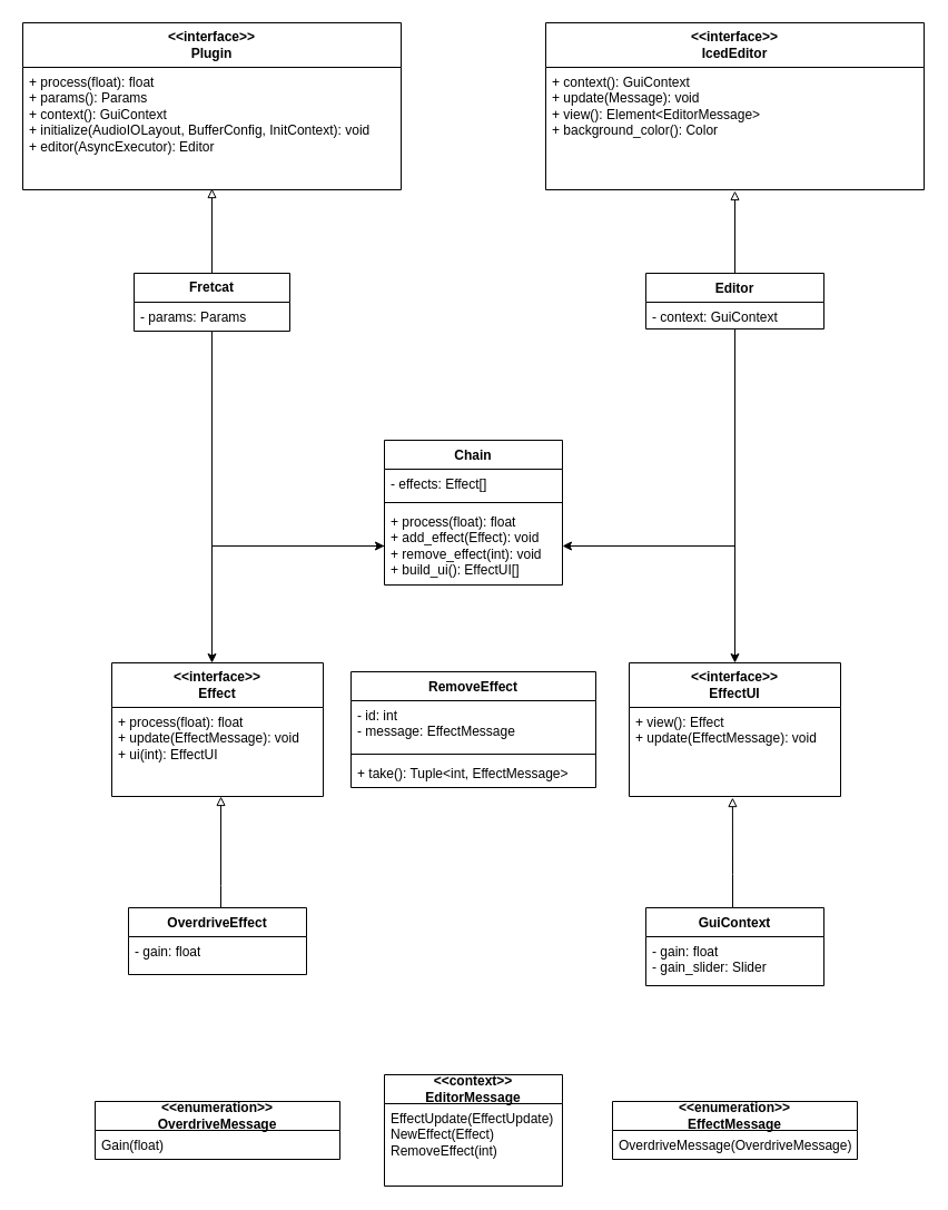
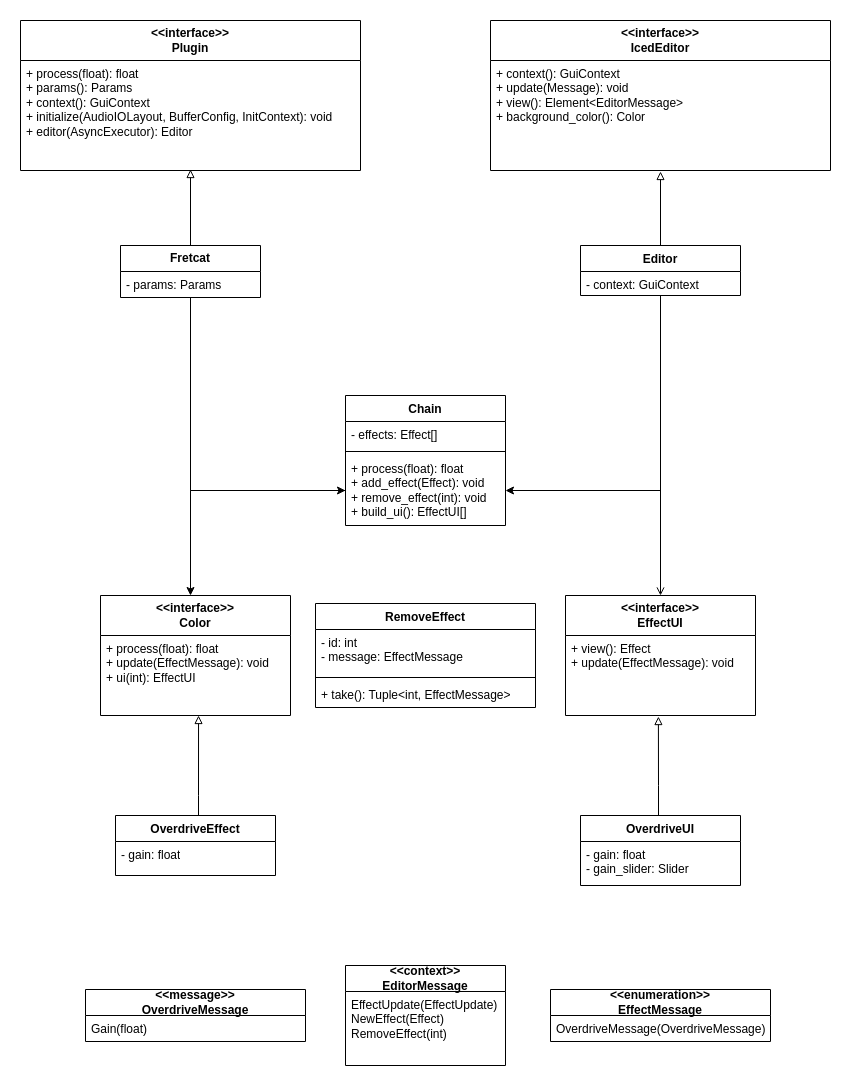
- <mxCell id="12" style="edgeStyle=orthogonalEdgeStyle;rounded=0;orthogonalLoop=1;jettySize=auto;html=1;entryX=0.5;entryY=0;entryDx=0;entryDy=0;" edge="1" parent="1" source="15" target="10"><mxGeometry relative="1" as="geometry" /></mxCell>
+ <mxCell id="12" style="edgeStyle=orthogonalEdgeStyle;rounded=0;orthogonalLoop=1;jettySize=auto;html=1;entryX=0.5;entryY=0;entryDx=0;entryDy=0;endArrow=open;" edge="1" parent="1" source="15" target="10"><mxGeometry relative="1" as="geometry" /></mxCell>
- <mxCell id="2" value="&lt;div&gt;&lt;b&gt;&amp;lt;&amp;lt;interface&amp;gt;&amp;gt;&lt;/b&gt;&lt;/div&gt;&lt;div&gt;&lt;b&gt;Effect&lt;br&gt;&lt;/b&gt;&lt;/div&gt;" style="swimlane;fontStyle=0;childLayout=stackLayout;horizontal=1;startSize=40;fillColor=none;horizontalStack=0;resizeParent=1;resizeParentMax=0;resizeLast=0;collapsible=1;marginBottom=0;whiteSpace=wrap;html=1;" parent="1" vertex="1"><mxGeometry x="100" y="595" width="190" height="120" as="geometry" /></mxCell>
+ <mxCell id="2" value="&lt;div&gt;&lt;b&gt;&amp;lt;&amp;lt;interface&amp;gt;&amp;gt;&lt;/b&gt;&lt;/div&gt;&lt;div&gt;&lt;b&gt;Color&lt;br&gt;&lt;/b&gt;&lt;/div&gt;" style="swimlane;fontStyle=0;childLayout=stackLayout;horizontal=1;startSize=40;fillColor=none;horizontalStack=0;resizeParent=1;resizeParentMax=0;resizeLast=0;collapsible=1;marginBottom=0;whiteSpace=wrap;html=1;" parent="1" vertex="1"><mxGeometry x="100" y="595" width="190" height="120" as="geometry" /></mxCell>
- <mxCell id="40" value="GuiContext" style="swimlane;fontStyle=1;align=center;verticalAlign=top;childLayout=stackLayout;horizontal=1;startSize=26;horizontalStack=0;resizeParent=1;resizeParentMax=0;resizeLast=0;collapsible=1;marginBottom=0;whiteSpace=wrap;html=1;" vertex="1" parent="1"><mxGeometry x="580" y="815" width="160" height="70" as="geometry" /></mxCell>
+ <mxCell id="40" value="OverdriveUI" style="swimlane;fontStyle=1;align=center;verticalAlign=top;childLayout=stackLayout;horizontal=1;startSize=26;horizontalStack=0;resizeParent=1;resizeParentMax=0;resizeLast=0;collapsible=1;marginBottom=0;whiteSpace=wrap;html=1;" vertex="1" parent="1"><mxGeometry x="580" y="815" width="160" height="70" as="geometry" /></mxCell>
- <mxCell id="37" value="&lt;div&gt;&lt;b&gt;&amp;lt;&amp;lt;enumeration&amp;gt;&amp;gt;&lt;/b&gt;&lt;/div&gt;&lt;b&gt;OverdriveMessage&lt;/b&gt;" style="swimlane;fontStyle=0;childLayout=stackLayout;horizontal=1;startSize=26;fillColor=none;horizontalStack=0;resizeParent=1;resizeParentMax=0;resizeLast=0;collapsible=1;marginBottom=0;whiteSpace=wrap;html=1;" vertex="1" parent="1"><mxGeometry x="85" y="989" width="220" height="52" as="geometry" /></mxCell>
+ <mxCell id="37" value="&lt;div&gt;&lt;b&gt;&amp;lt;&amp;lt;message&amp;gt;&amp;gt;&lt;/b&gt;&lt;/div&gt;&lt;b&gt;OverdriveMessage&lt;/b&gt;" style="swimlane;fontStyle=0;childLayout=stackLayout;horizontal=1;startSize=26;fillColor=none;horizontalStack=0;resizeParent=1;resizeParentMax=0;resizeLast=0;collapsible=1;marginBottom=0;whiteSpace=wrap;html=1;" vertex="1" parent="1"><mxGeometry x="85" y="989" width="220" height="52" as="geometry" /></mxCell>
